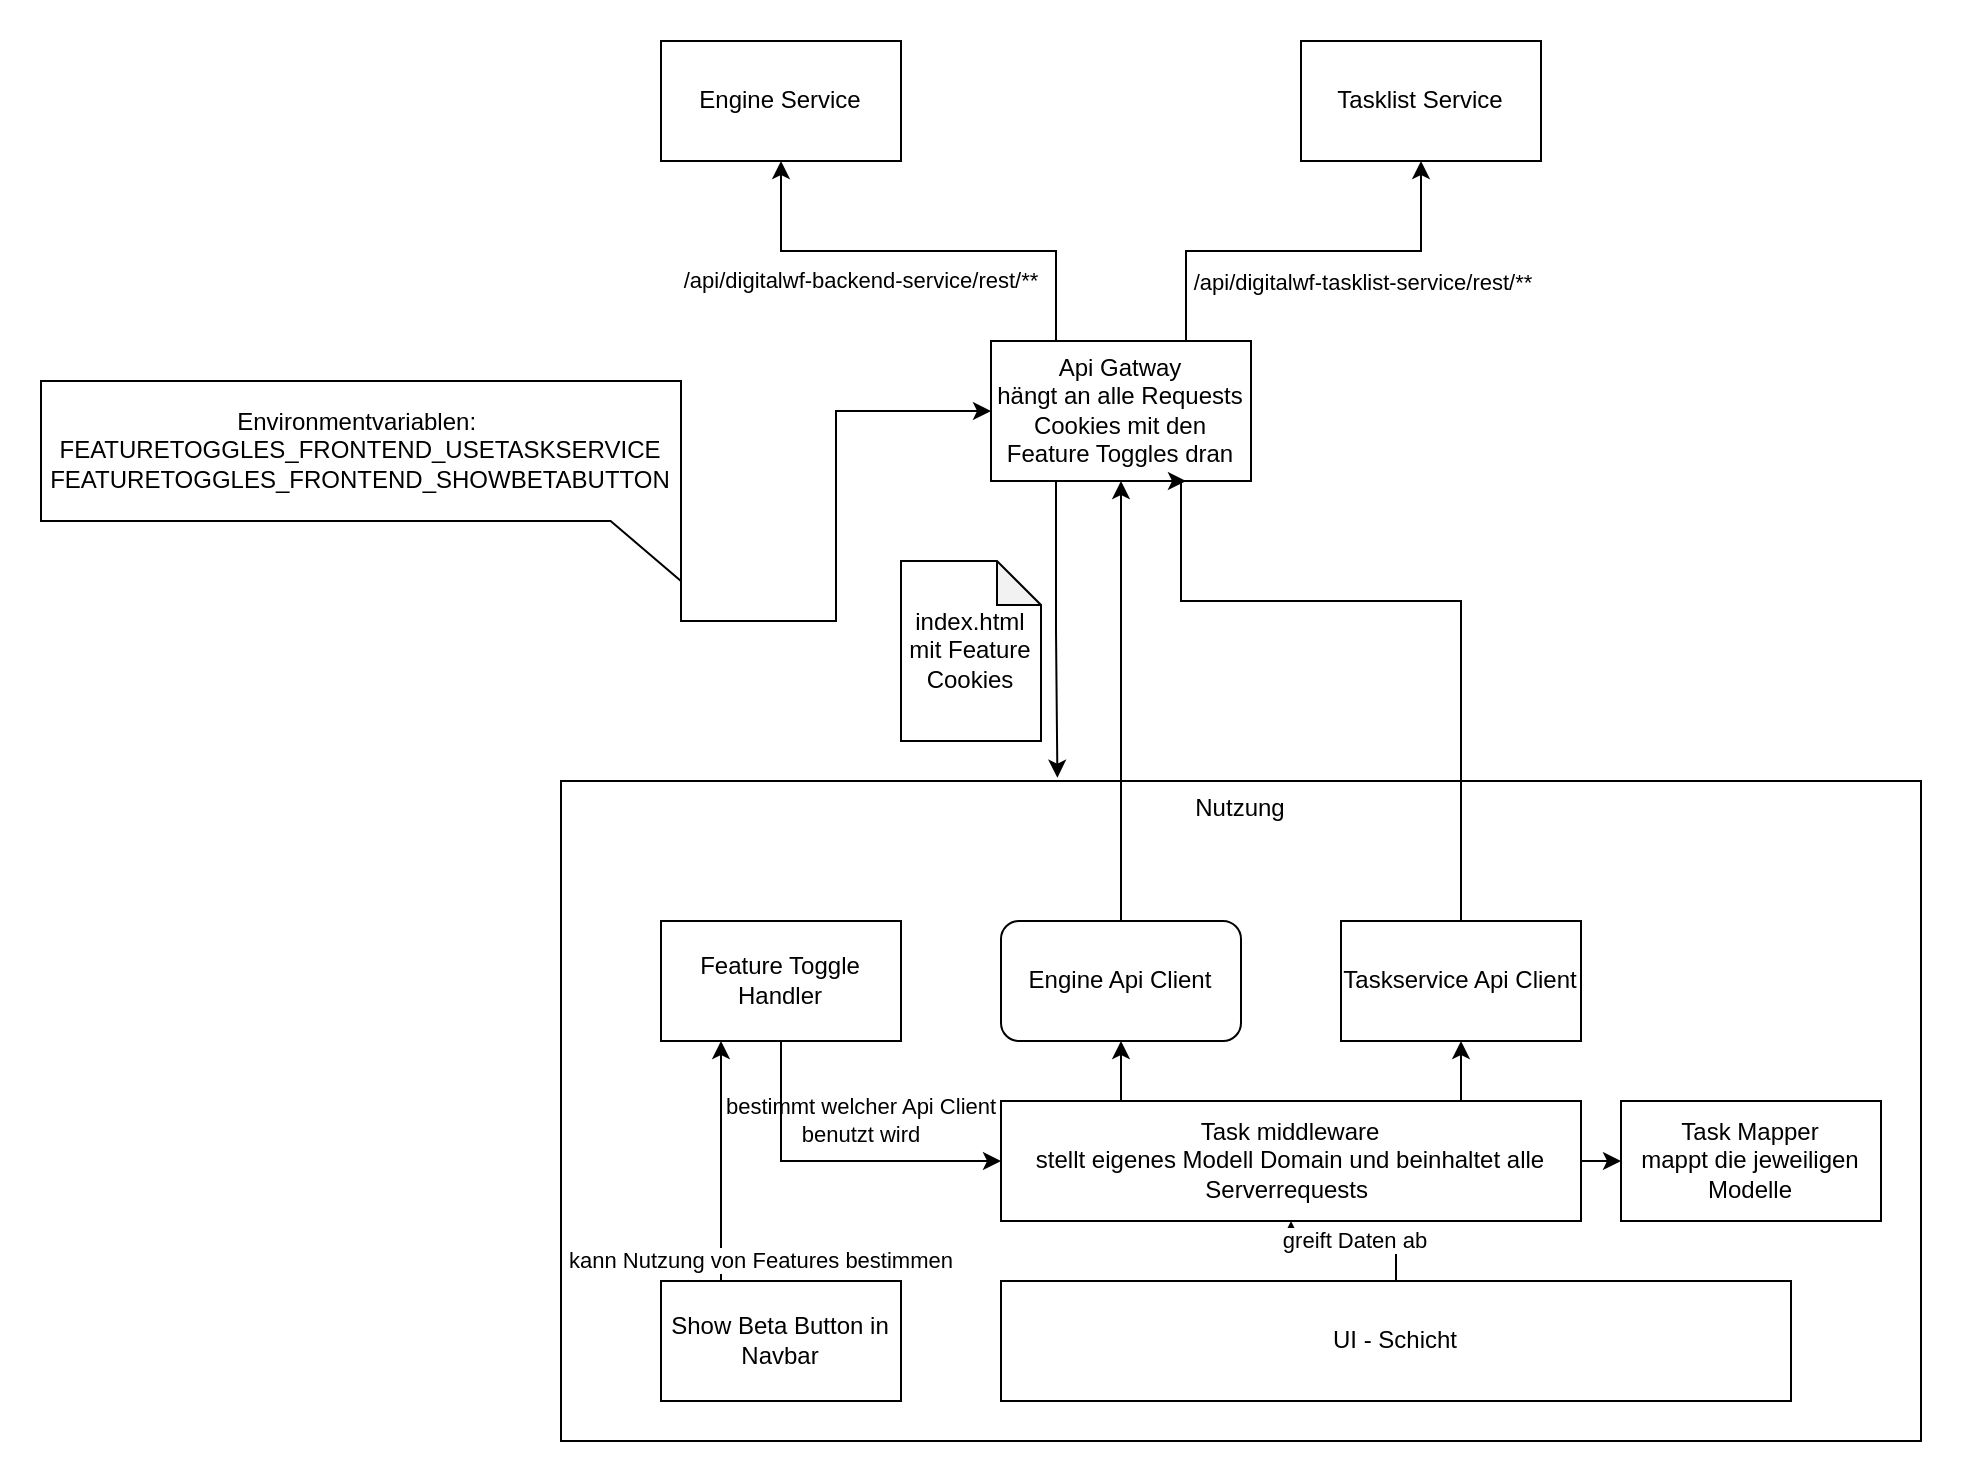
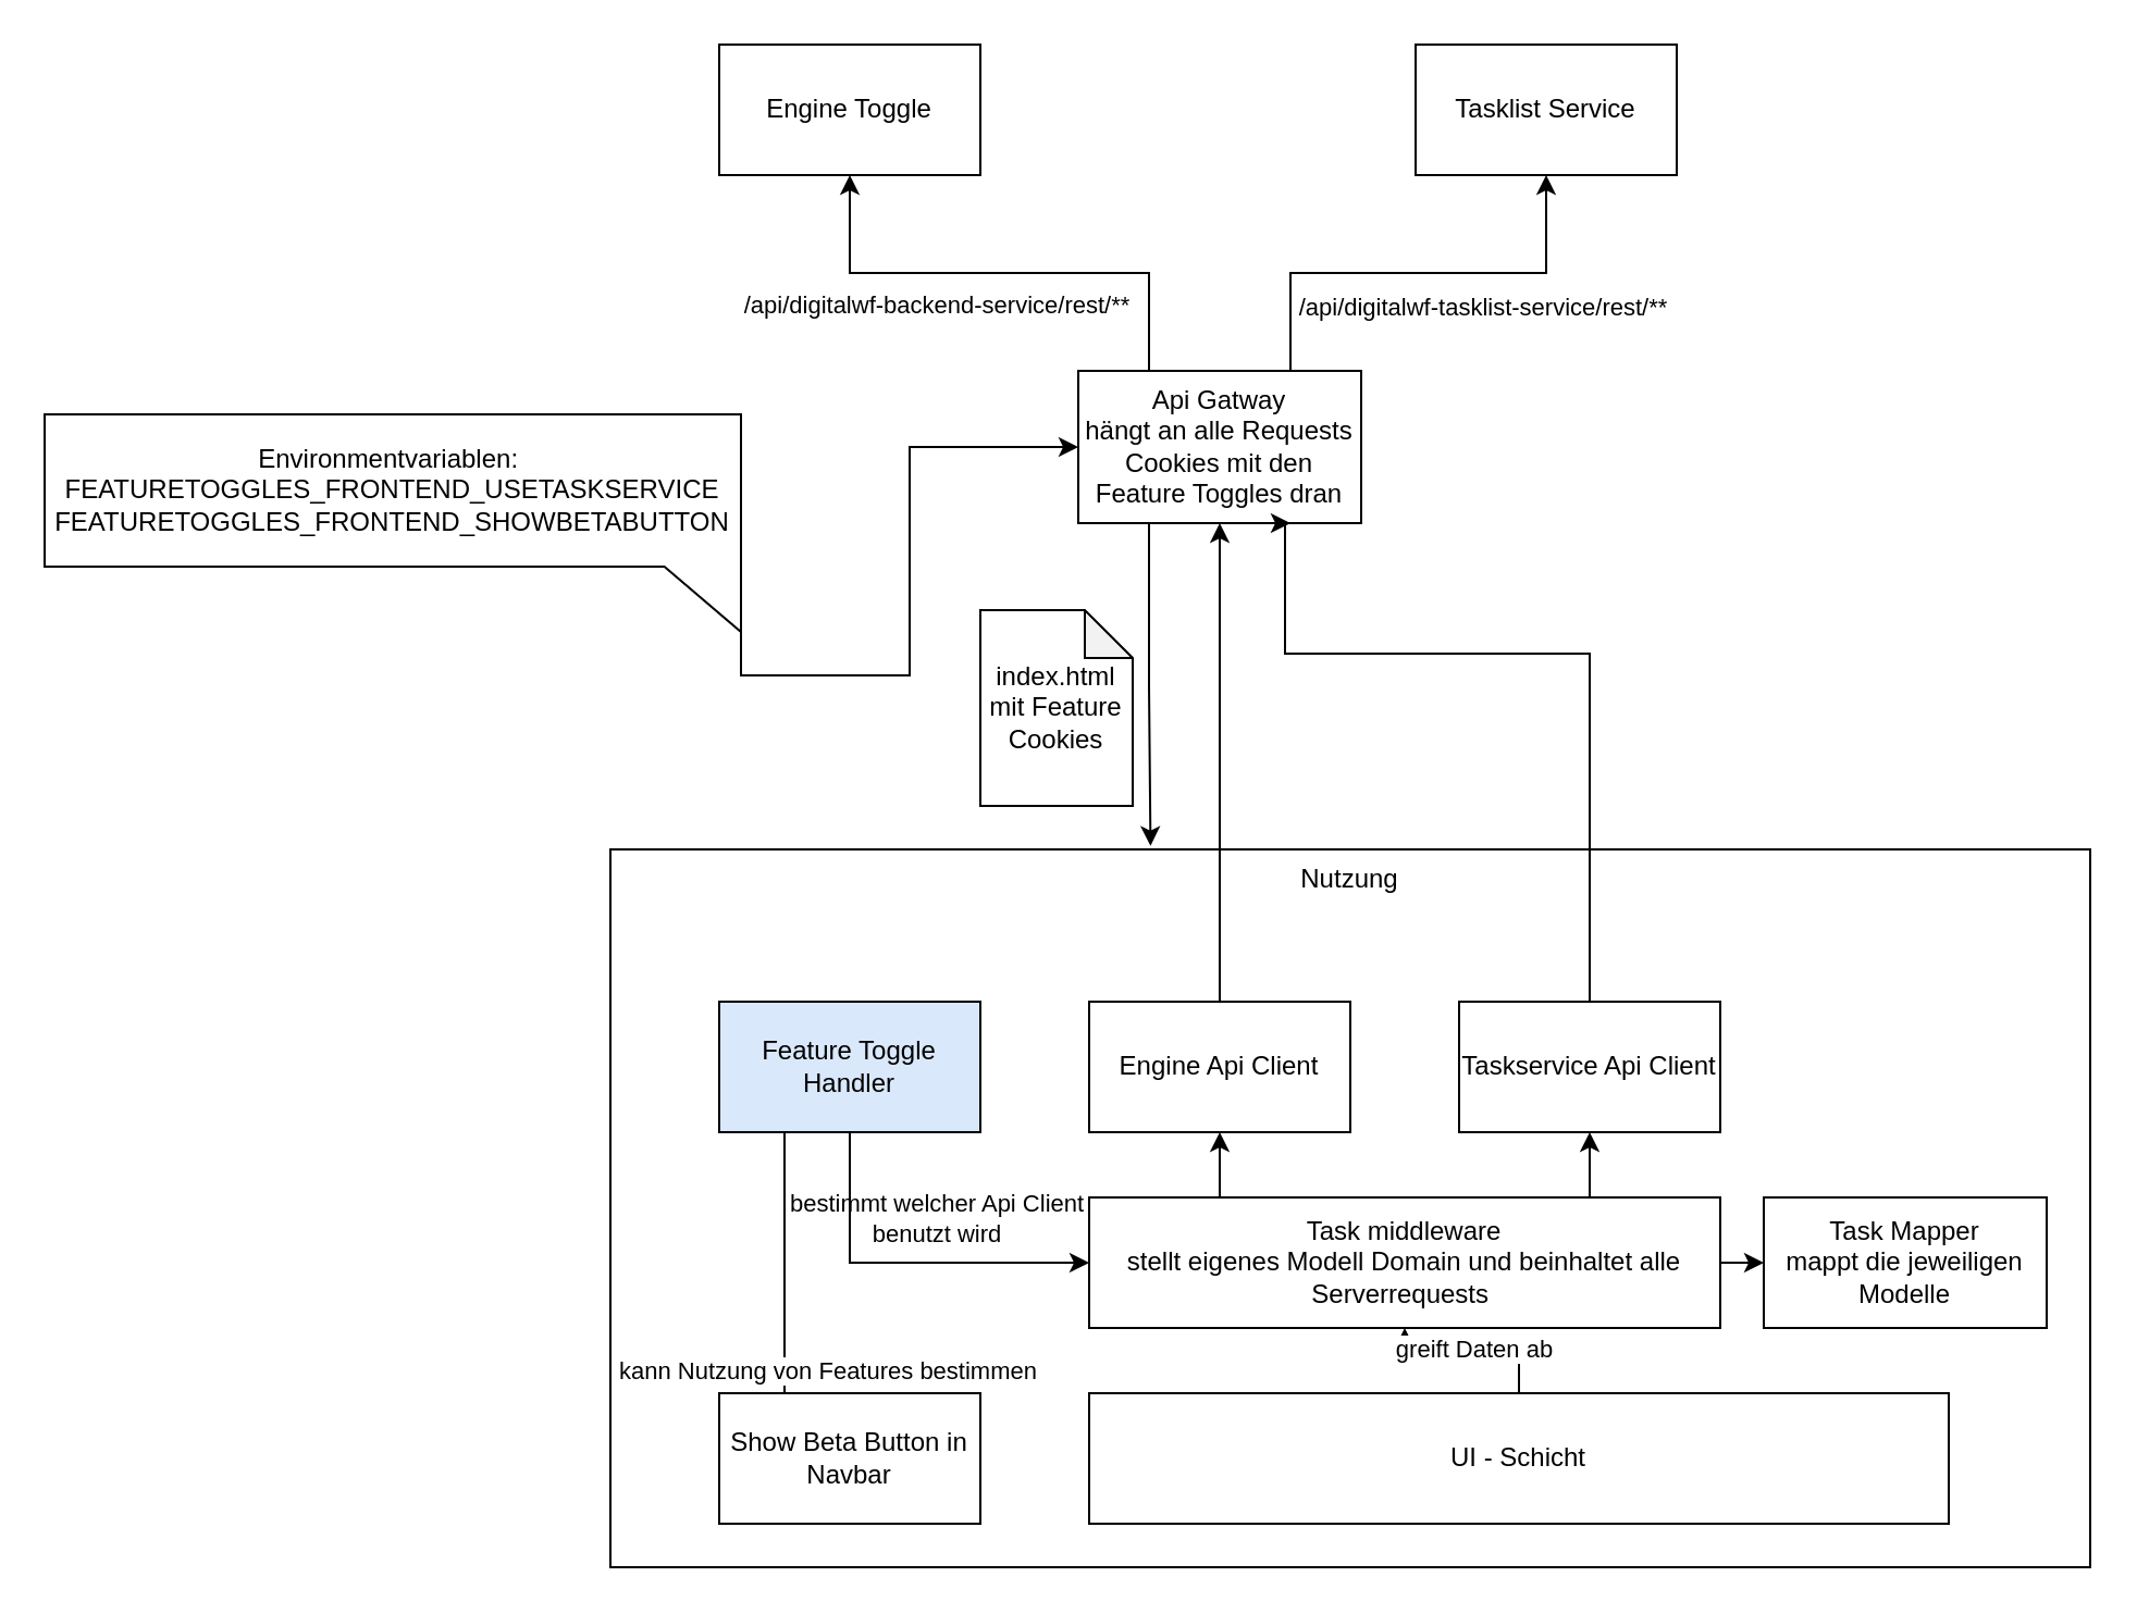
- <mxCell id="7" value="Engine Service" style="rounded=0;whiteSpace=wrap;html=1;" vertex="1" parent="1"><mxGeometry x="330" y="20" width="120" height="60" as="geometry" /></mxCell>
+ <mxCell id="7" value="Engine Toggle" style="rounded=0;whiteSpace=wrap;html=1;" vertex="1" parent="1"><mxGeometry x="330" y="20" width="120" height="60" as="geometry" /></mxCell>
- <mxCell id="18" value="Feature Toggle Handler" style="rounded=0;whiteSpace=wrap;html=1;" vertex="1" parent="1"><mxGeometry x="330" y="460" width="120" height="60" as="geometry" /></mxCell>
+ <mxCell id="18" value="Feature Toggle Handler" style="rounded=0;whiteSpace=wrap;html=1;fillColor=#dae8fc;" vertex="1" parent="1"><mxGeometry x="330" y="460" width="120" height="60" as="geometry" /></mxCell>
- <mxCell id="14" value="Engine Api Client" style="whiteSpace=wrap;html=1;rounded=1;" vertex="1" parent="1"><mxGeometry x="500" y="460" width="120" height="60" as="geometry" /></mxCell>
+ <mxCell id="14" value="Engine Api Client" style="rounded=0;whiteSpace=wrap;html=1;" vertex="1" parent="1"><mxGeometry x="500" y="460" width="120" height="60" as="geometry" /></mxCell>
- <mxCell id="26" value="kann Nutzung von Features bestimmen" style="edgeStyle=orthogonalEdgeStyle;rounded=0;jumpSize=6;orthogonalLoop=1;jettySize=auto;html=1;exitX=0.25;exitY=0;exitDx=0;exitDy=0;entryX=0.25;entryY=1;entryDx=0;entryDy=0;startSize=6;endSize=6;" edge="1" parent="1" source="27" target="18"><mxGeometry x="-0.833" y="-20" relative="1" as="geometry"><mxPoint as="offset" /></mxGeometry></mxCell>
+ <mxCell id="26" value="kann Nutzung von Features bestimmen" style="edgeStyle=orthogonalEdgeStyle;rounded=0;jumpSize=6;orthogonalLoop=1;jettySize=auto;html=1;exitX=0.25;exitY=0;exitDx=0;exitDy=0;entryX=0.25;entryY=1;entryDx=0;entryDy=0;startSize=6;endSize=6;endArrow=none;" edge="1" parent="1" source="27" target="18"><mxGeometry x="-0.833" y="-20" relative="1" as="geometry"><mxPoint as="offset" /></mxGeometry></mxCell>
